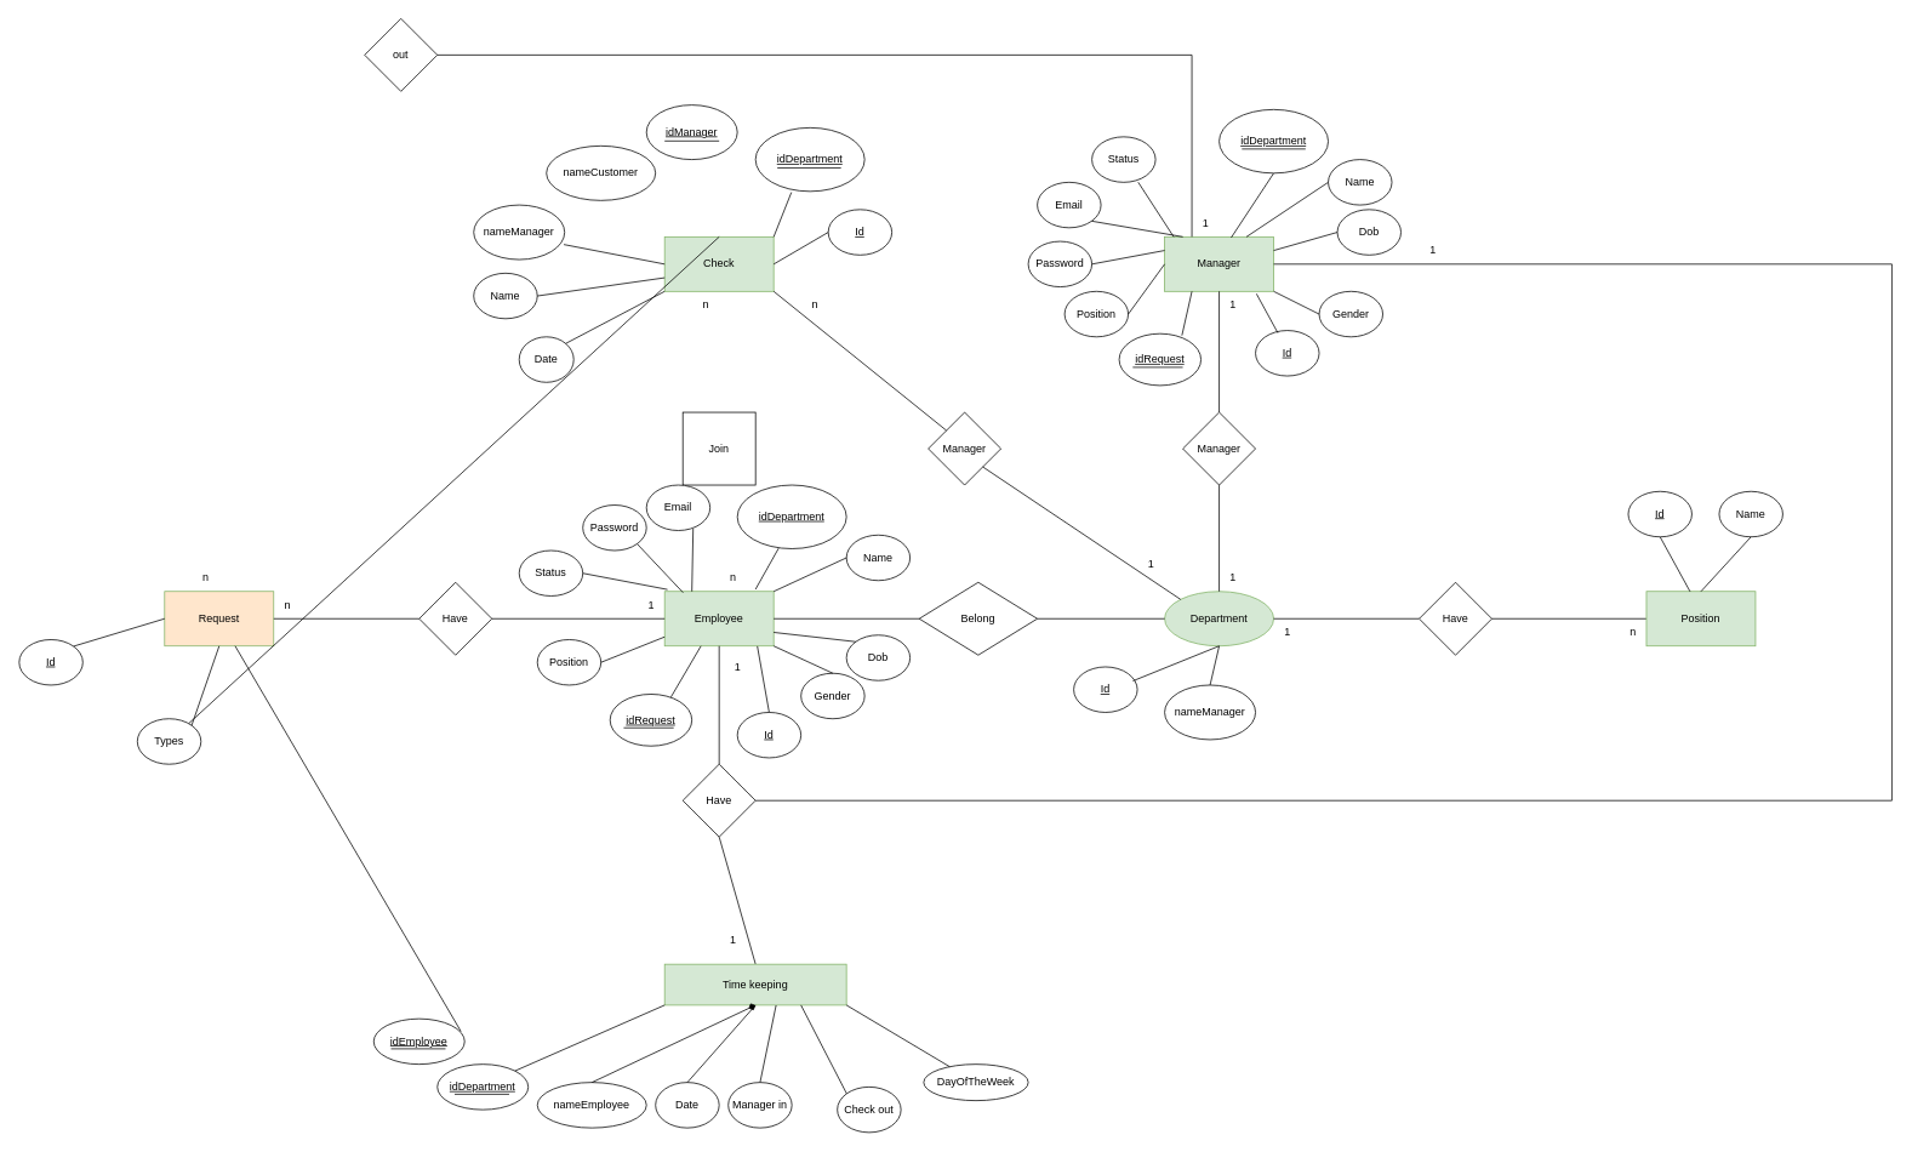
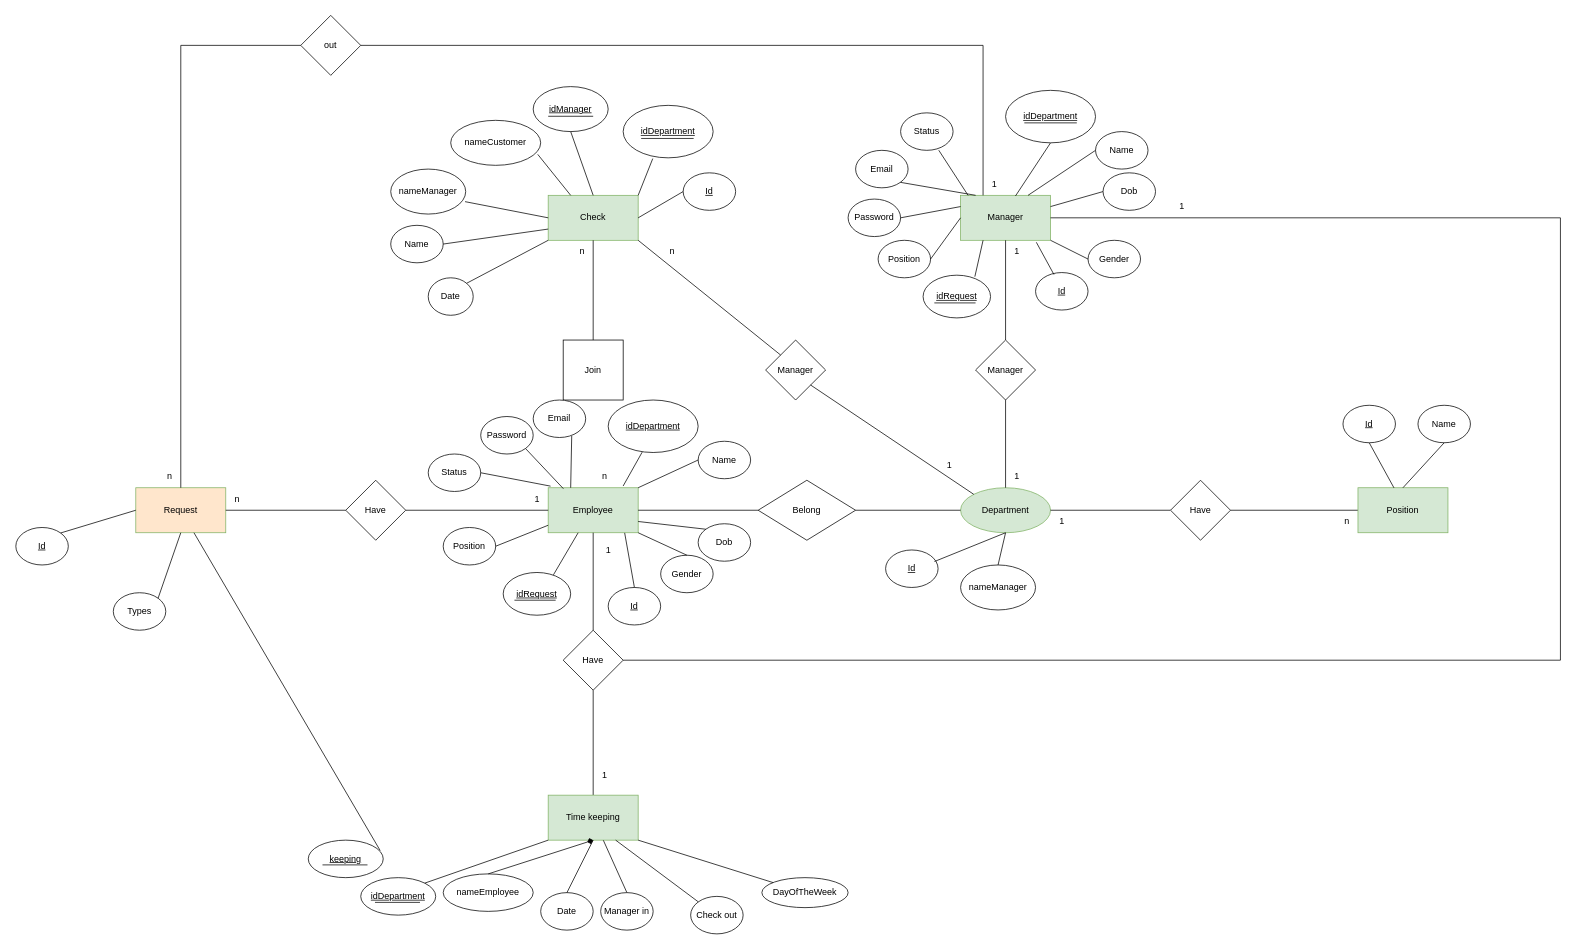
+ <mxCell id="51" value="" style="endArrow=none;html=1;rounded=0;entryX=0.967;entryY=0.756;entryDx=0;entryDy=0;exitX=0.25;exitY=0;exitDx=0;exitDy=0;entryPerimeter=0;" edge="1" parent="1" source="2" target="42"><mxGeometry width="50" height="50" relative="1" as="geometry"><mxPoint x="880" y="320" as="sourcePoint" /><mxPoint x="940" y="285" as="targetPoint" /></mxGeometry></mxCell>
+ <mxCell id="26" value="" style="endArrow=none;html=1;rounded=0;exitX=0;exitY=0.5;exitDx=0;exitDy=0;entryX=0.5;entryY=0;entryDx=0;entryDy=0;" edge="1" parent="1" source="24" target="18"><mxGeometry width="50" height="50" relative="1" as="geometry"><mxPoint x="170" y="180" as="sourcePoint" /><mxPoint x="220" y="130" as="targetPoint" /><Array as="points"><mxPoint x="240" y="60" /></Array></mxGeometry></mxCell>
+ <mxCell id="6" value="" style="endArrow=none;html=1;rounded=0;exitX=0.5;exitY=0;exitDx=0;exitDy=0;entryX=0.5;entryY=1;entryDx=0;entryDy=0;" edge="1" parent="1" source="5" target="2"><mxGeometry width="50" height="50" relative="1" as="geometry"><mxPoint x="820" y="400" as="sourcePoint" /><mxPoint x="820" y="340" as="targetPoint" /></mxGeometry></mxCell>
- <mxCell id="50" value="" style="endArrow=none;html=1;rounded=0;exitX=0.5;exitY=0;exitDx=0;exitDy=0;" edge="1" parent="1" source="2" target="112"><mxGeometry width="50" height="50" relative="1" as="geometry"><mxPoint x="870" y="310" as="sourcePoint" /><mxPoint x="930" y="275" as="targetPoint" /></mxGeometry></mxCell>
+ <mxCell id="50" value="" style="endArrow=none;html=1;rounded=0;entryX=0.5;entryY=1;entryDx=0;entryDy=0;exitX=0.5;exitY=0;exitDx=0;exitDy=0;" edge="1" parent="1" source="2" target="45"><mxGeometry width="50" height="50" relative="1" as="geometry"><mxPoint x="870" y="310" as="sourcePoint" /><mxPoint x="930" y="275" as="targetPoint" /></mxGeometry></mxCell>
- <mxCell id="33" value="Time keeping" style="rounded=0;whiteSpace=wrap;html=1;fillColor=#d5e8d4;strokeColor=#82b366;" vertex="1" parent="1"><mxGeometry x="730" y="1060" width="200" height="45" as="geometry" /></mxCell>
+ <mxCell id="33" value="Time keeping" style="rounded=0;whiteSpace=wrap;html=1;fillColor=#d5e8d4;strokeColor=#82b366;" vertex="1" parent="1"><mxGeometry x="730" y="1060" width="120" height="60" as="geometry" /></mxCell>
- <mxCell id="70" value="&lt;u&gt;idEmployee&lt;/u&gt;" style="ellipse;whiteSpace=wrap;html=1;" vertex="1" parent="1"><mxGeometry x="410" y="1120" width="100" height="50" as="geometry" /></mxCell>
+ <mxCell id="70" value="&lt;u&gt;keeping&lt;/u&gt;" style="ellipse;whiteSpace=wrap;html=1;" vertex="1" parent="1"><mxGeometry x="410" y="1120" width="100" height="50" as="geometry" /></mxCell>
- <mxCell id="72" value="nameEmployee" style="ellipse;whiteSpace=wrap;html=1;" vertex="1" parent="1"><mxGeometry x="590" y="1190" width="120" height="50" as="geometry" /></mxCell>
+ <mxCell id="72" value="nameEmployee" style="ellipse;whiteSpace=wrap;html=1;" vertex="1" parent="1"><mxGeometry x="590" y="1165" width="120" height="50" as="geometry" /></mxCell>
